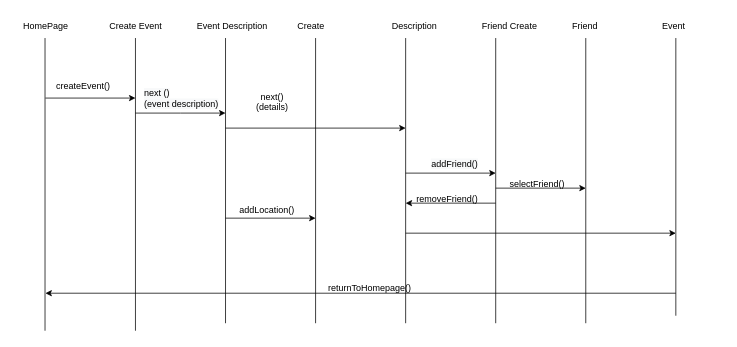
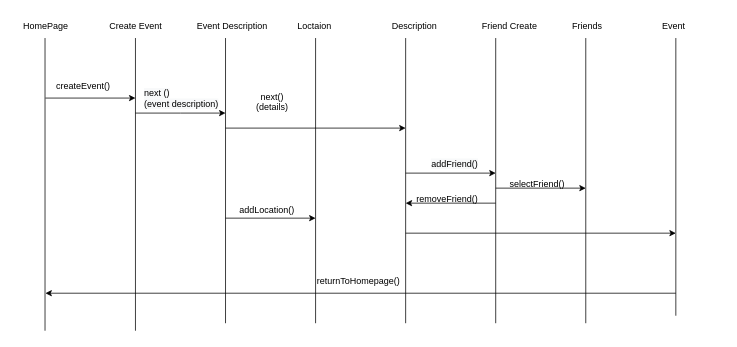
- <mxCell id="9" value="&lt;div style=&quot;text-align: center;&quot;&gt;Create&lt;/div&gt;" style="text;whiteSpace=wrap;html=1;" vertex="1" parent="1"><mxGeometry x="393.5" y="20" width="100" height="40" as="geometry" /></mxCell>
+ <mxCell id="9" value="&lt;div style=&quot;text-align: center;&quot;&gt;Loctaion&lt;/div&gt;" style="text;whiteSpace=wrap;html=1;" vertex="1" parent="1"><mxGeometry x="393.5" y="20" width="100" height="40" as="geometry" /></mxCell>
- <mxCell id="15" value="&lt;div style=&quot;text-align: center;&quot;&gt;Friend&lt;/div&gt;" style="text;whiteSpace=wrap;html=1;" vertex="1" parent="1"><mxGeometry x="760" y="20" width="80" height="40" as="geometry" /></mxCell>
+ <mxCell id="15" value="&lt;div style=&quot;text-align: center;&quot;&gt;Friends&lt;/div&gt;" style="text;whiteSpace=wrap;html=1;" vertex="1" parent="1"><mxGeometry x="760" y="20" width="80" height="40" as="geometry" /></mxCell>
- <mxCell id="34" value="returnToHomepage()" style="text;whiteSpace=wrap;html=1;" vertex="1" parent="1"><mxGeometry x="435" y="370" width="110" height="40" as="geometry" /></mxCell>
+ <mxCell id="34" value="returnToHomepage()" style="text;whiteSpace=wrap;html=1;" vertex="1" parent="1"><mxGeometry x="420" y="360" width="110" height="40" as="geometry" /></mxCell>
